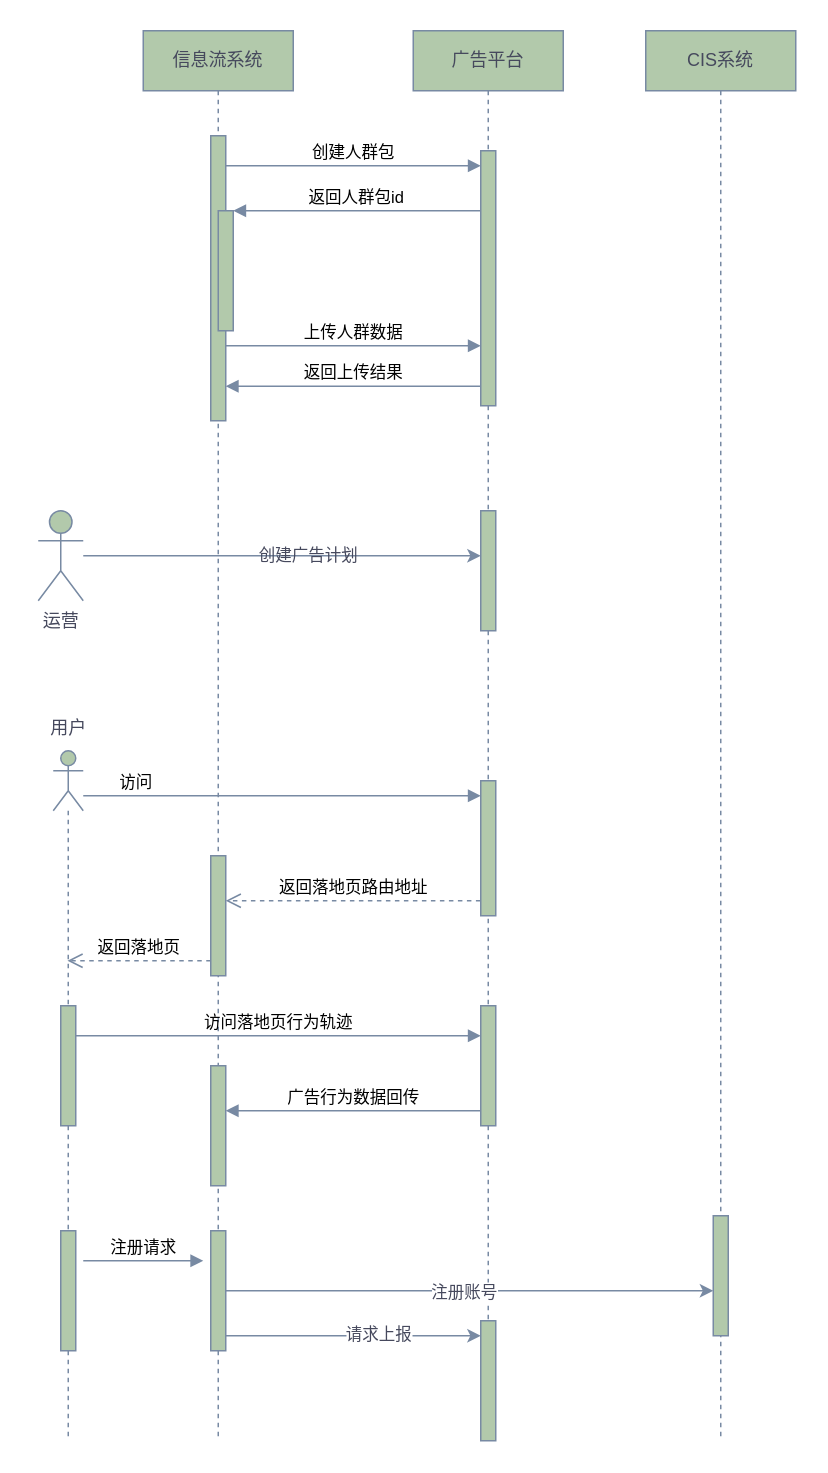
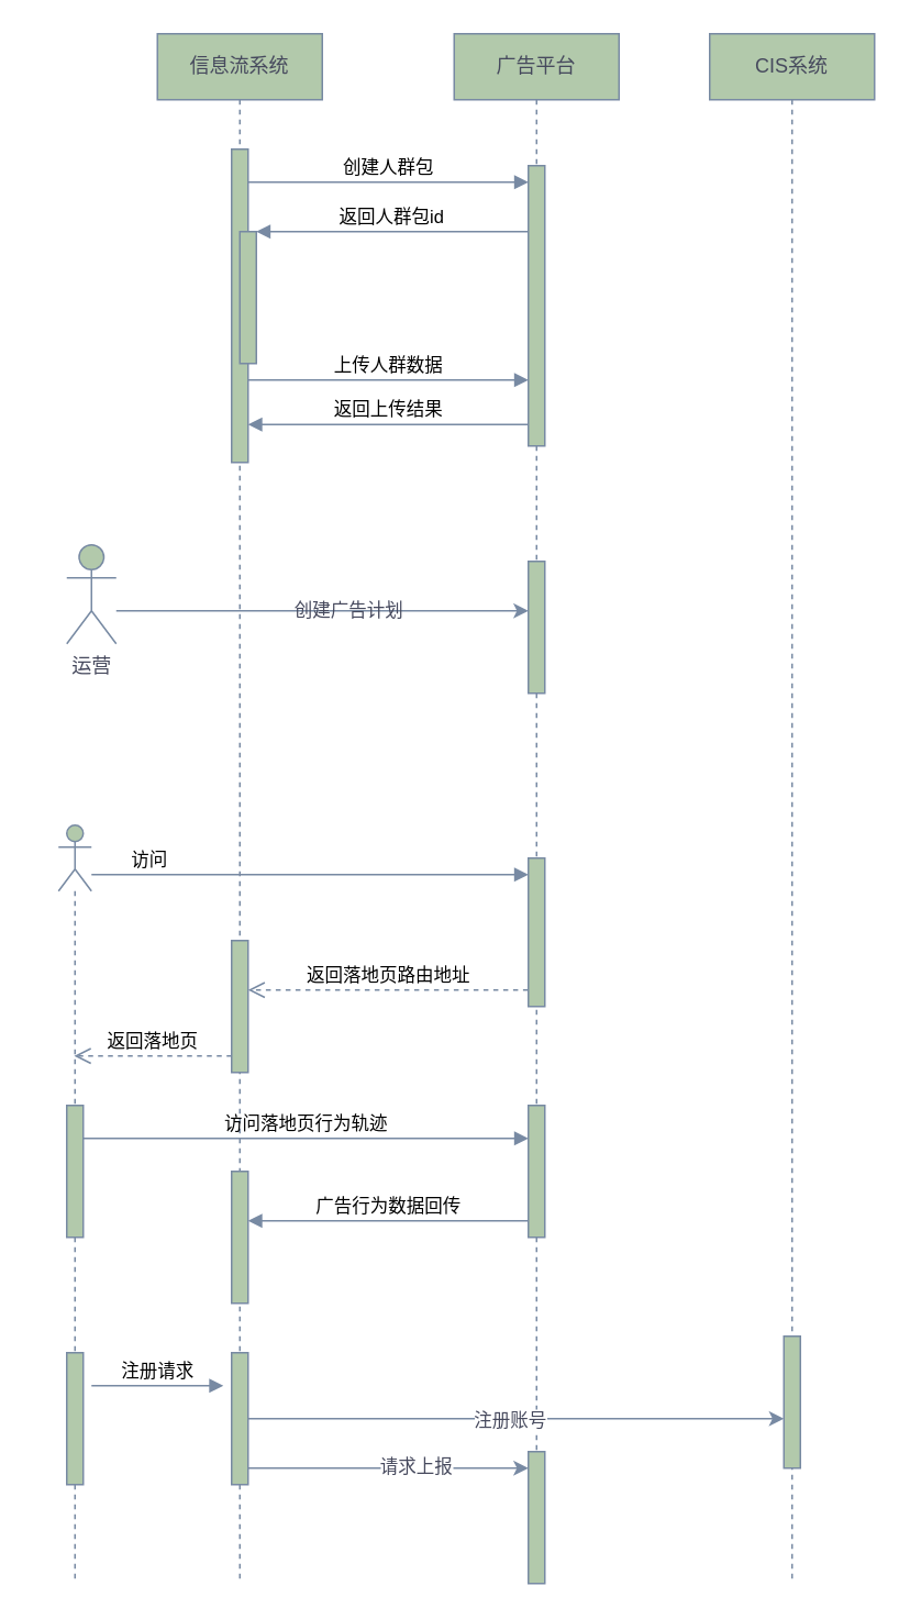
- <mxCell id="21" value="运营" style="shape=umlActor;verticalLabelPosition=bottom;verticalAlign=top;html=1;labelBackgroundColor=none;fillColor=#B2C9AB;strokeColor=#788AA3;fontColor=#46495D;" vertex="1" parent="1"><mxGeometry x="25" y="340" width="30" height="60" as="geometry" /></mxCell>
+ <mxCell id="21" value="运营" style="shape=umlActor;verticalLabelPosition=bottom;verticalAlign=top;html=1;labelBackgroundColor=none;fillColor=#B2C9AB;strokeColor=#788AA3;fontColor=#46495D;" vertex="1" parent="1"><mxGeometry x="40" y="330" width="30" height="60" as="geometry" /></mxCell>
- <mxCell id="26" value="用户" style="text;html=1;align=center;verticalAlign=middle;resizable=0;points=[];autosize=1;strokeColor=none;fillColor=none;labelBackgroundColor=none;fontColor=#46495D;" vertex="1" parent="1"><mxGeometry x="20" y="470" width="50" height="30" as="geometry" /></mxCell>
